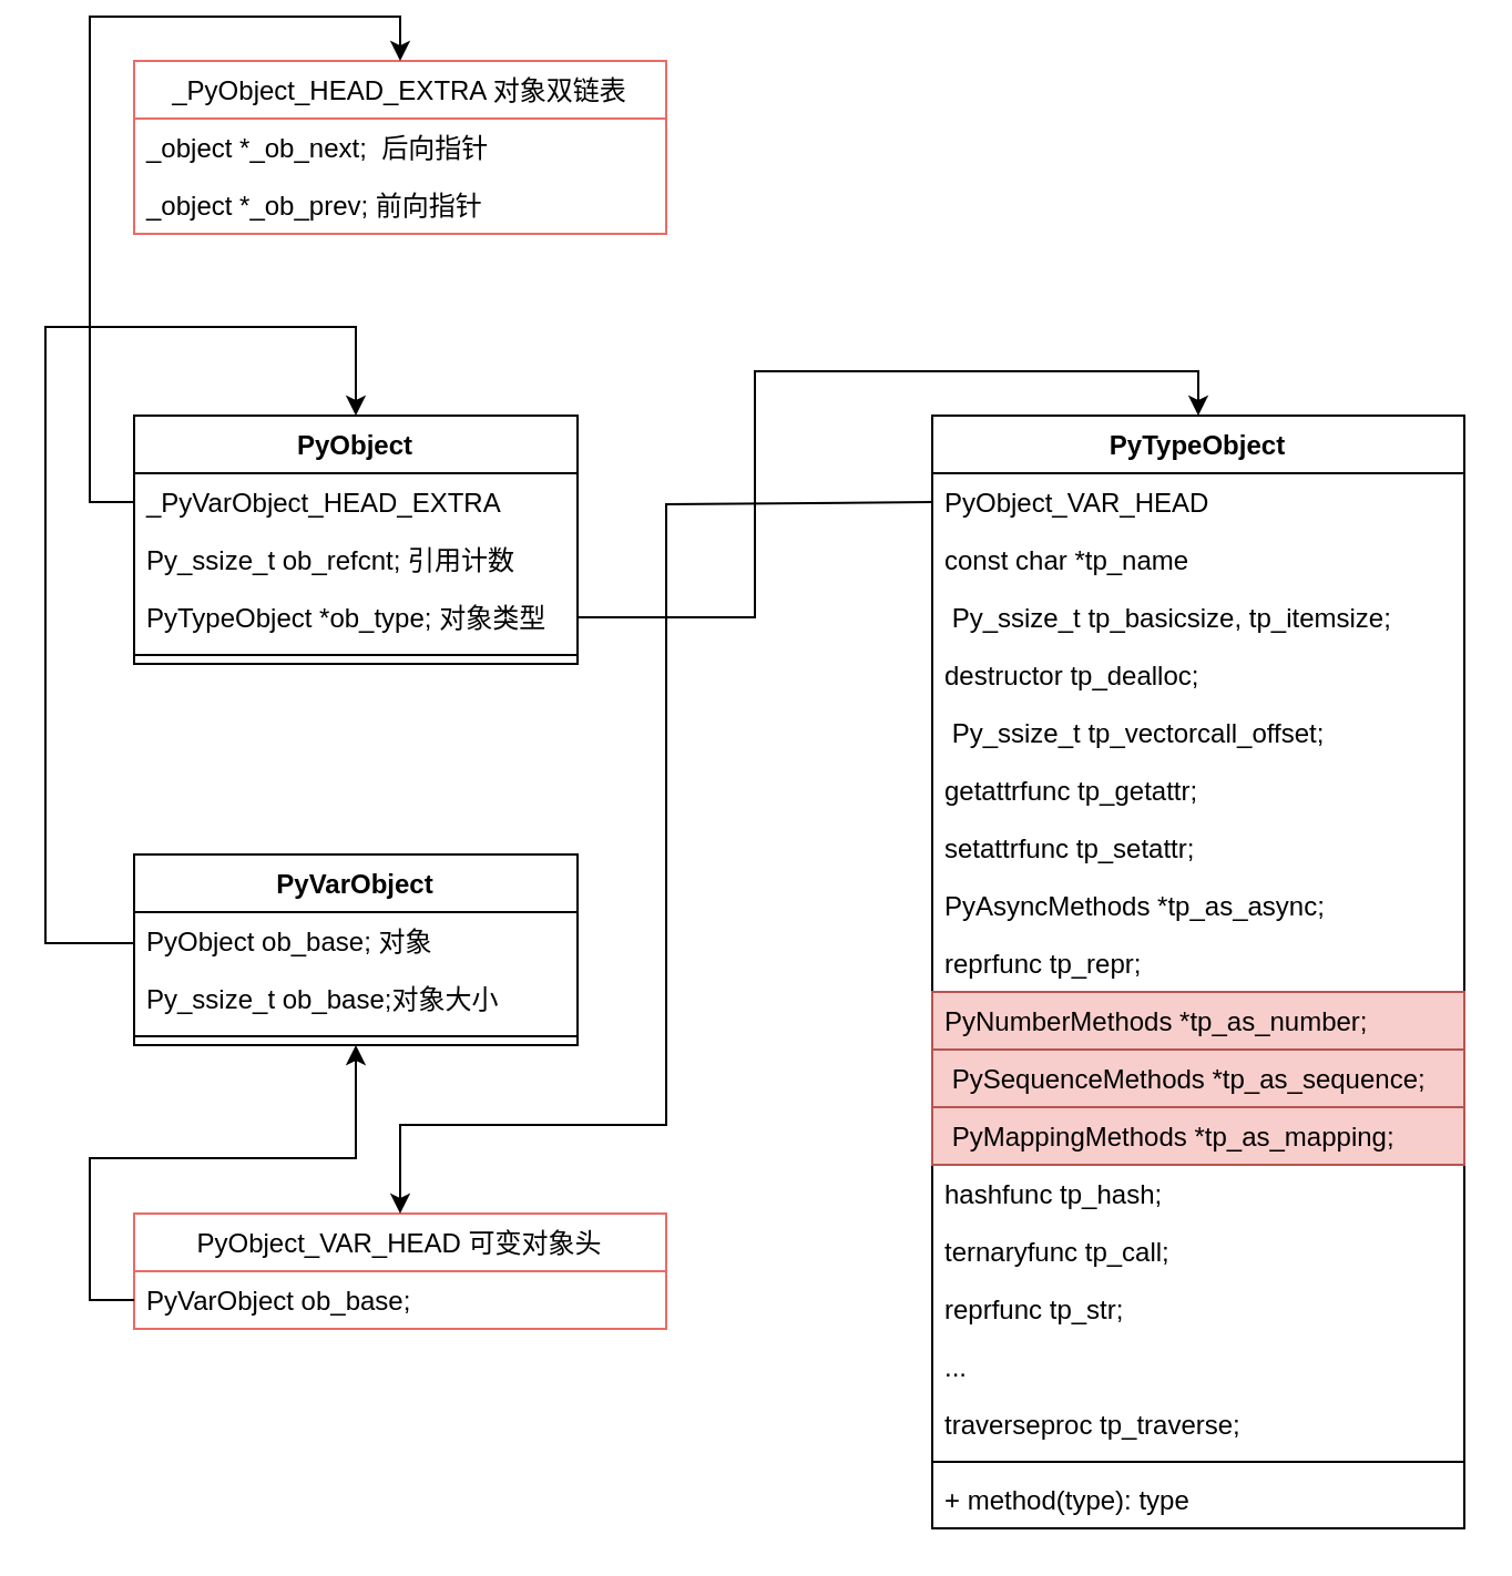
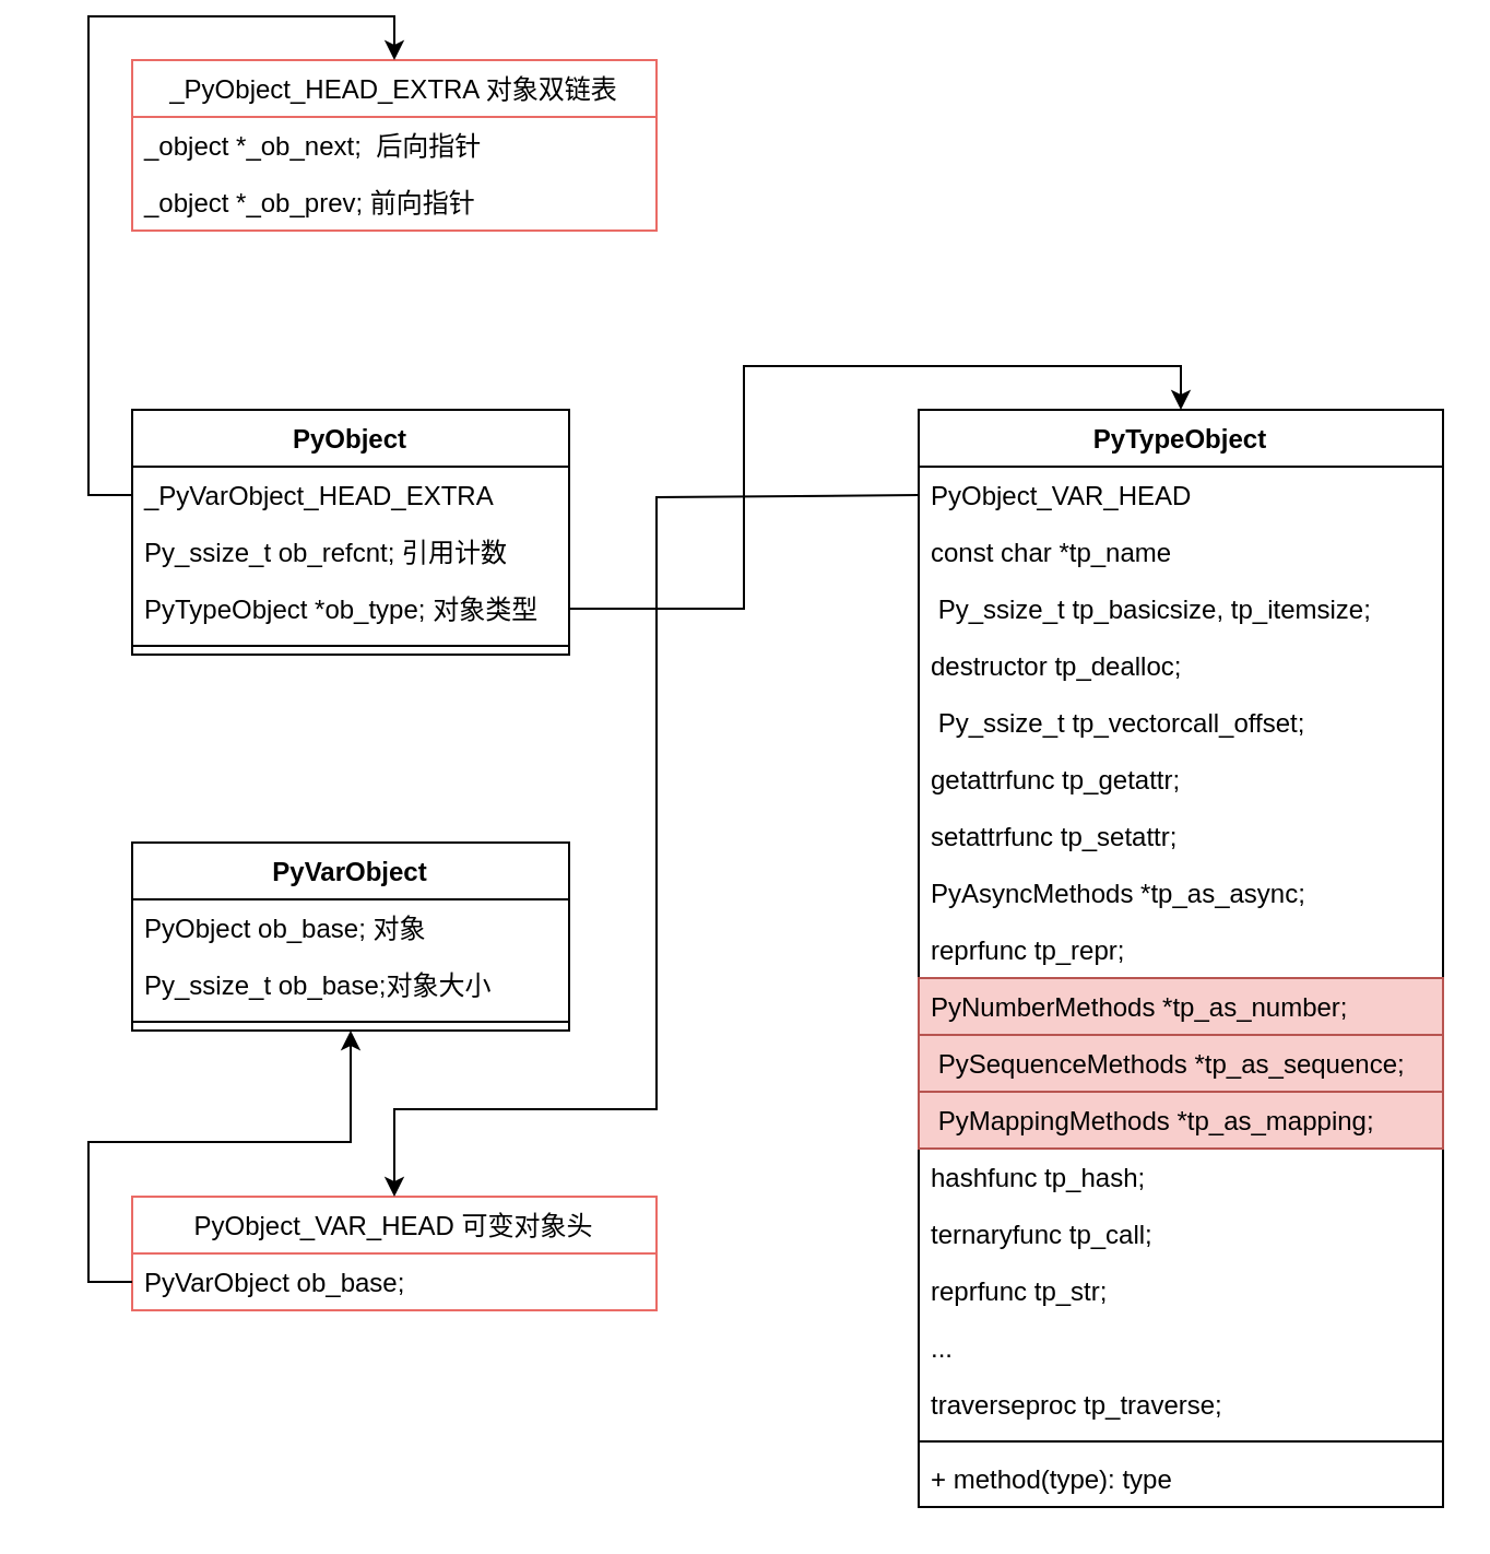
- <mxCell id="15" style="edgeStyle=orthogonalEdgeStyle;rounded=0;orthogonalLoop=1;jettySize=auto;html=1;exitX=0;exitY=0.5;exitDx=0;exitDy=0;entryX=0.5;entryY=0;entryDx=0;entryDy=0;" parent="5" source="12" target="6" edge="1"><mxGeometry relative="1" as="geometry"><Array as="points"><mxPoint y="258" /><mxPoint y="-20" /><mxPoint x="140" y="-20" /></Array></mxGeometry></mxCell>
